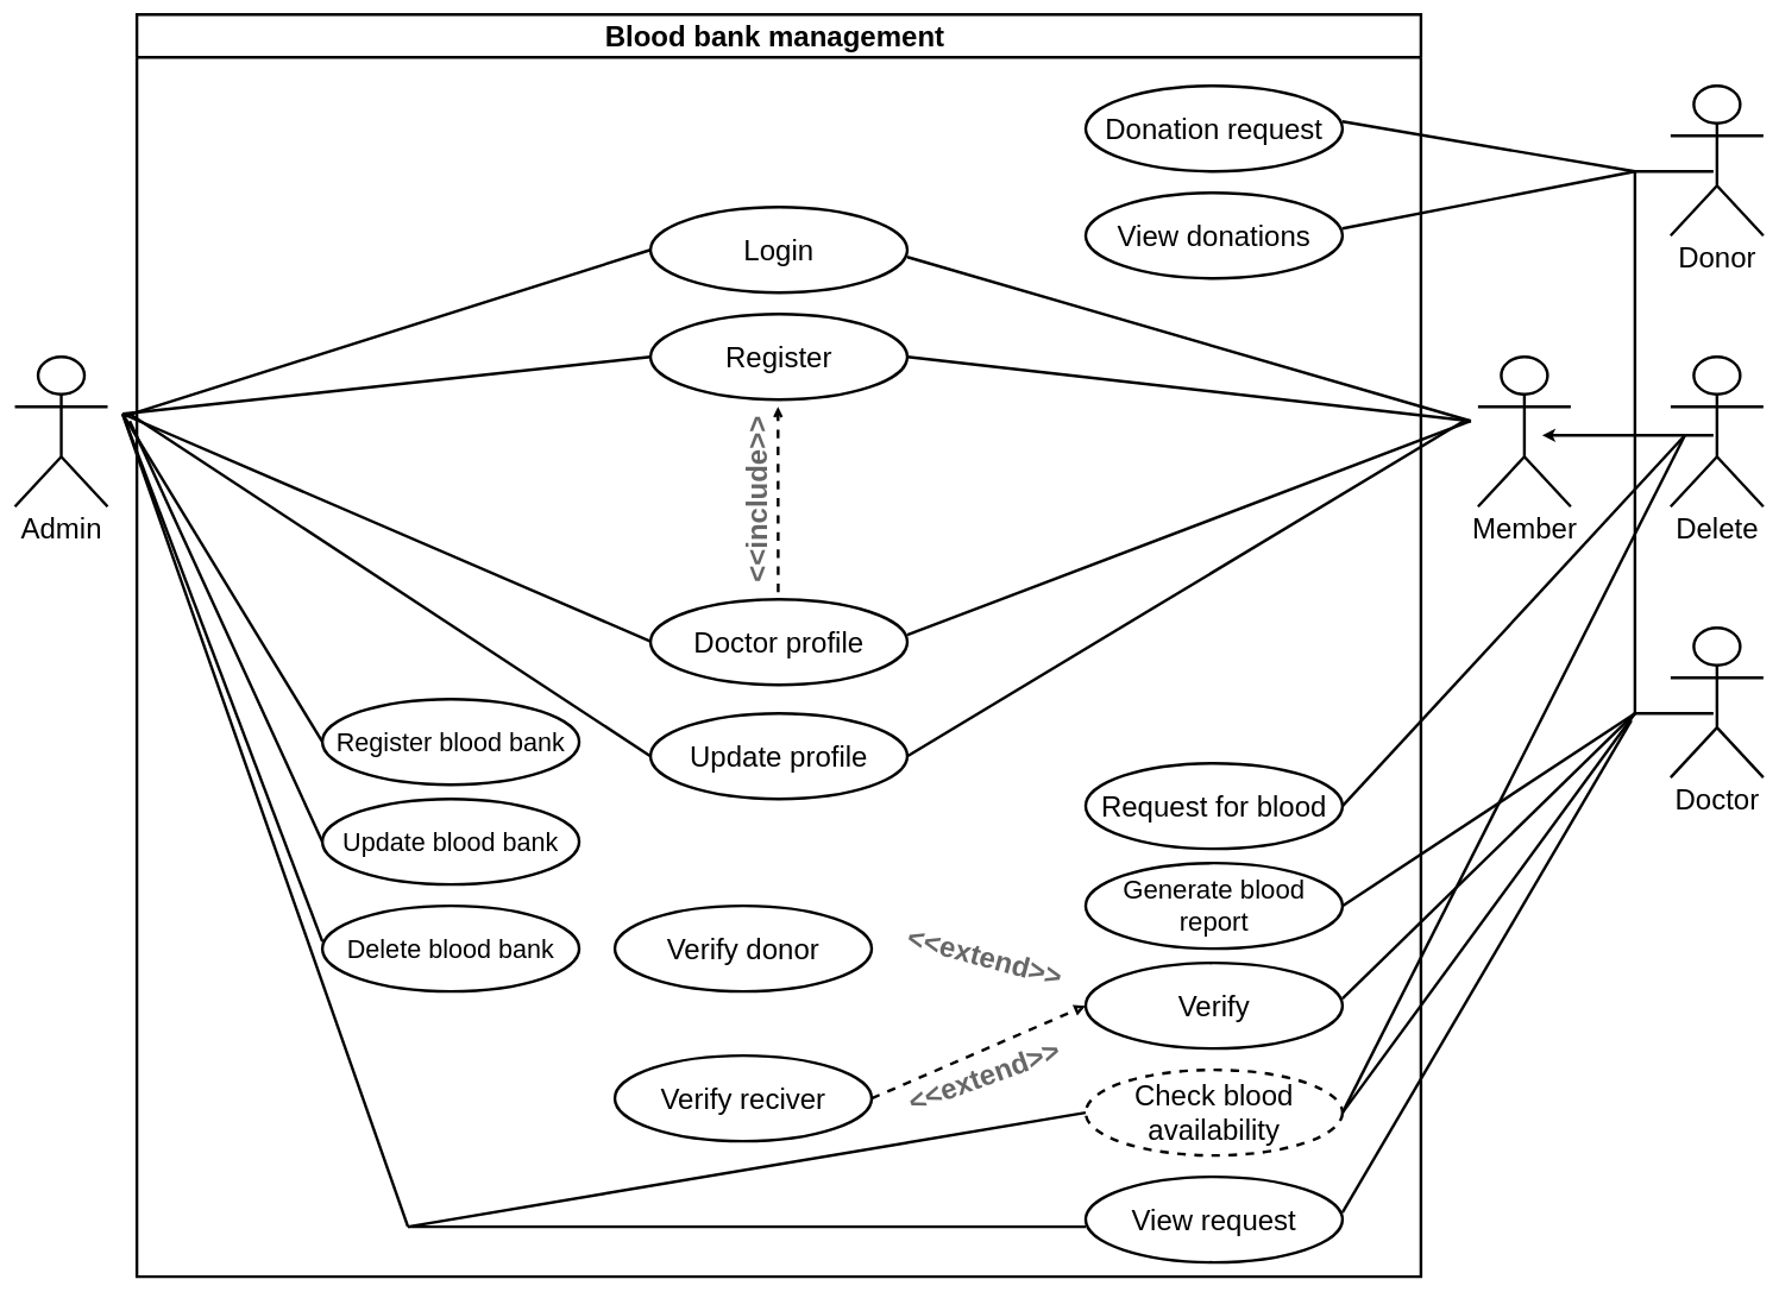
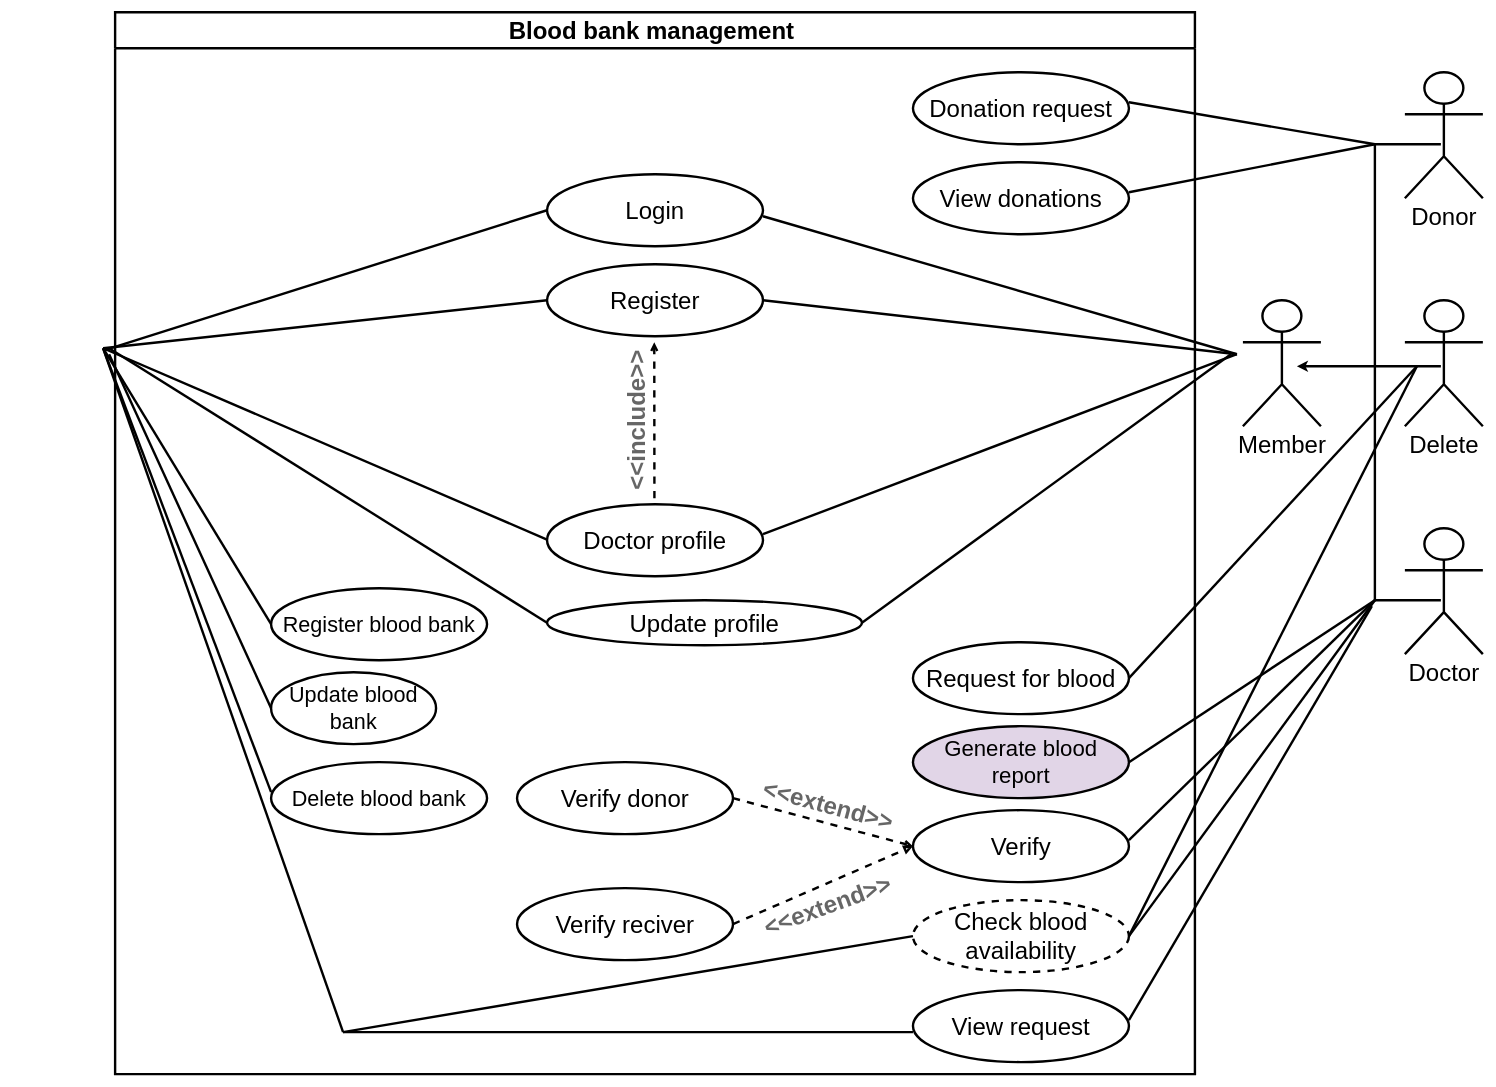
- <mxCell id="2" value="Admin" style="shape=umlActor;verticalLabelPosition=bottom;verticalAlign=top;html=1;outlineConnect=0;fontSize=40;movable=0;resizable=0;rotatable=0;deletable=0;editable=0;locked=1;connectable=0;strokeWidth=4;" parent="1" vertex="1"><mxGeometry x="20" y="500" width="130" height="210" as="geometry" /></mxCell>
- <mxCell id="27" value="Update profile" style="ellipse;whiteSpace=wrap;html=1;fontSize=40;strokeWidth=4;movable=0;resizable=0;rotatable=0;deletable=0;editable=0;locked=1;connectable=0;" parent="1" vertex="1"><mxGeometry x="911" y="1000" width="360" height="120" as="geometry" /></mxCell>
+ <mxCell id="27" value="Update profile" style="ellipse;whiteSpace=wrap;html=1;fontSize=40;strokeWidth=4;movable=0;resizable=0;rotatable=0;deletable=0;editable=0;locked=1;connectable=0;" parent="1" vertex="1"><mxGeometry x="911" y="1000" width="525" height="75" as="geometry" /></mxCell>
- <mxCell id="33" value="Update blood bank" style="ellipse;whiteSpace=wrap;html=1;fontSize=36;strokeWidth=4;movable=0;resizable=0;rotatable=0;deletable=0;editable=0;locked=1;connectable=0;" parent="1" vertex="1"><mxGeometry x="451" y="1120" width="360" height="120" as="geometry" /></mxCell>
+ <mxCell id="33" value="Update blood bank" style="ellipse;whiteSpace=wrap;html=1;fontSize=36;strokeWidth=4;movable=0;resizable=0;rotatable=0;deletable=0;editable=0;locked=1;connectable=0;" parent="1" vertex="1"><mxGeometry x="451" y="1120" width="275" height="120" as="geometry" /></mxCell>
- <mxCell id="48" value="Generate blood report" style="ellipse;whiteSpace=wrap;html=1;fontSize=37;strokeWidth=4;movable=0;resizable=0;rotatable=0;deletable=0;editable=0;locked=1;connectable=0;" parent="1" vertex="1"><mxGeometry x="1521" y="1210" width="360" height="120" as="geometry" /></mxCell>
+ <mxCell id="48" value="Generate blood report" style="ellipse;whiteSpace=wrap;html=1;fontSize=37;strokeWidth=4;movable=0;resizable=0;rotatable=0;deletable=0;editable=0;locked=1;connectable=0;fillColor=#e1d5e7;" parent="1" vertex="1"><mxGeometry x="1521" y="1210" width="360" height="120" as="geometry" /></mxCell>
+ <mxCell id="41" value="" style="html=1;verticalAlign=bottom;labelBackgroundColor=none;endArrow=open;endFill=0;dashed=1;rounded=0;fontSize=40;strokeWidth=4;align=right;movable=0;resizable=0;rotatable=0;deletable=0;editable=0;locked=1;connectable=0;entryX=0;entryY=0.5;entryDx=0;entryDy=0;exitX=1;exitY=0.5;exitDx=0;exitDy=0;" parent="1" source="39" target="38" edge="1"><mxGeometry width="160" relative="1" as="geometry"><mxPoint x="1369.58" y="1730" as="sourcePoint" /><mxPoint x="1369.33" y="1470" as="targetPoint" /></mxGeometry></mxCell>
